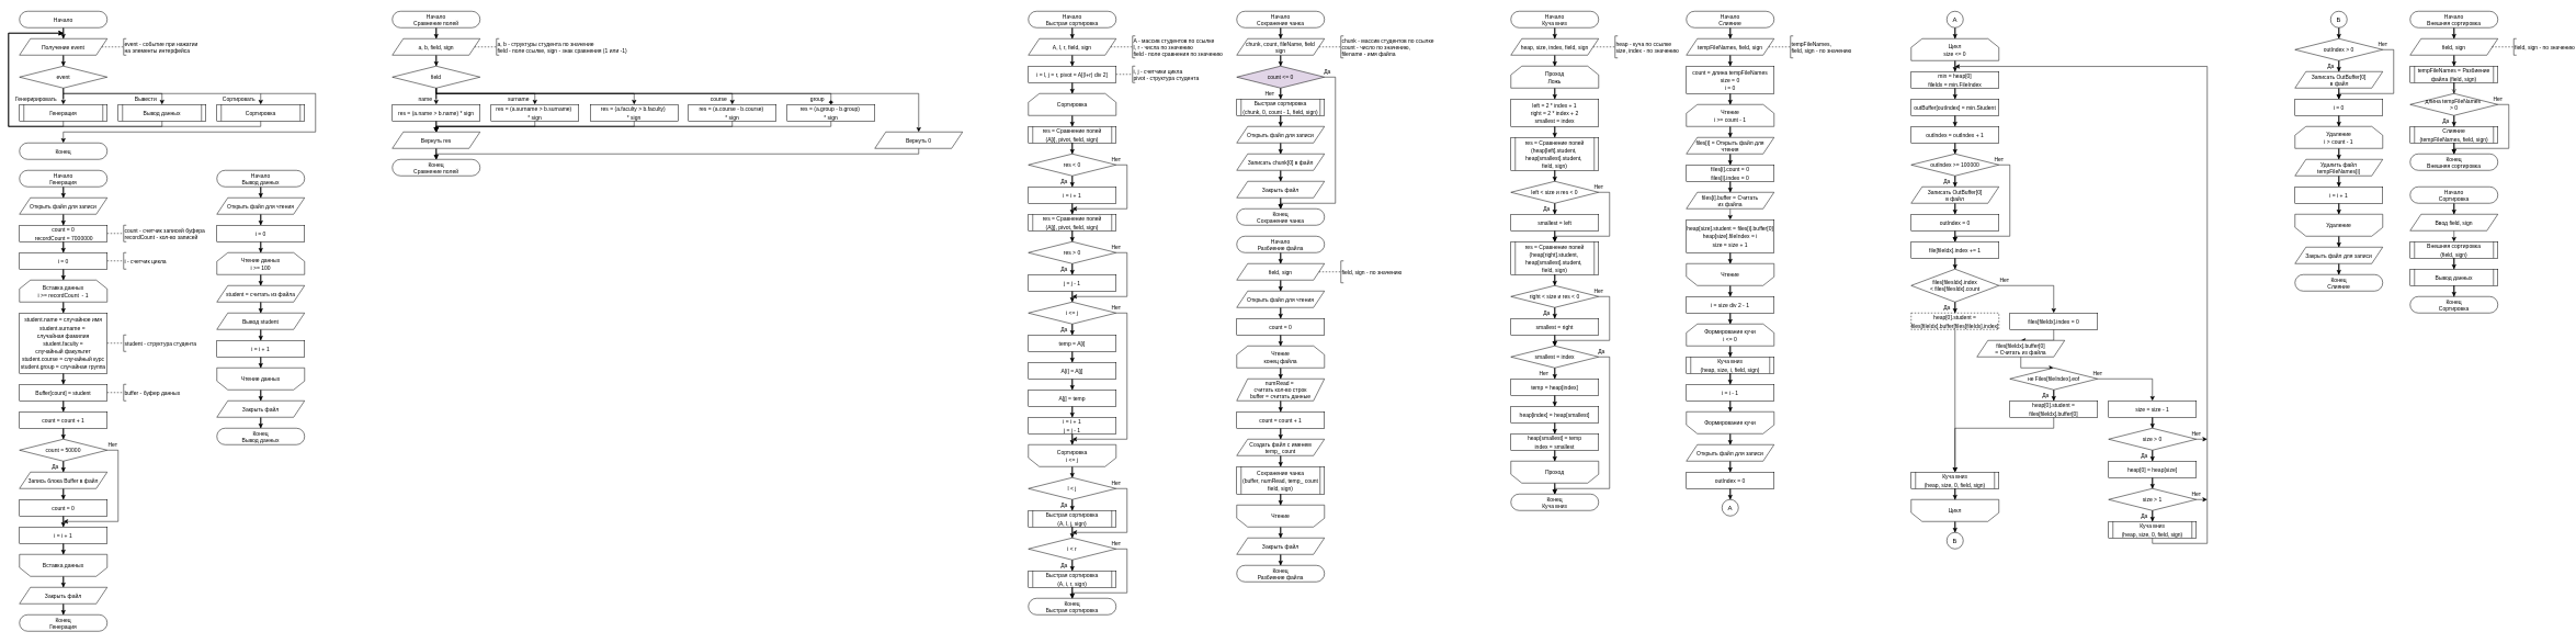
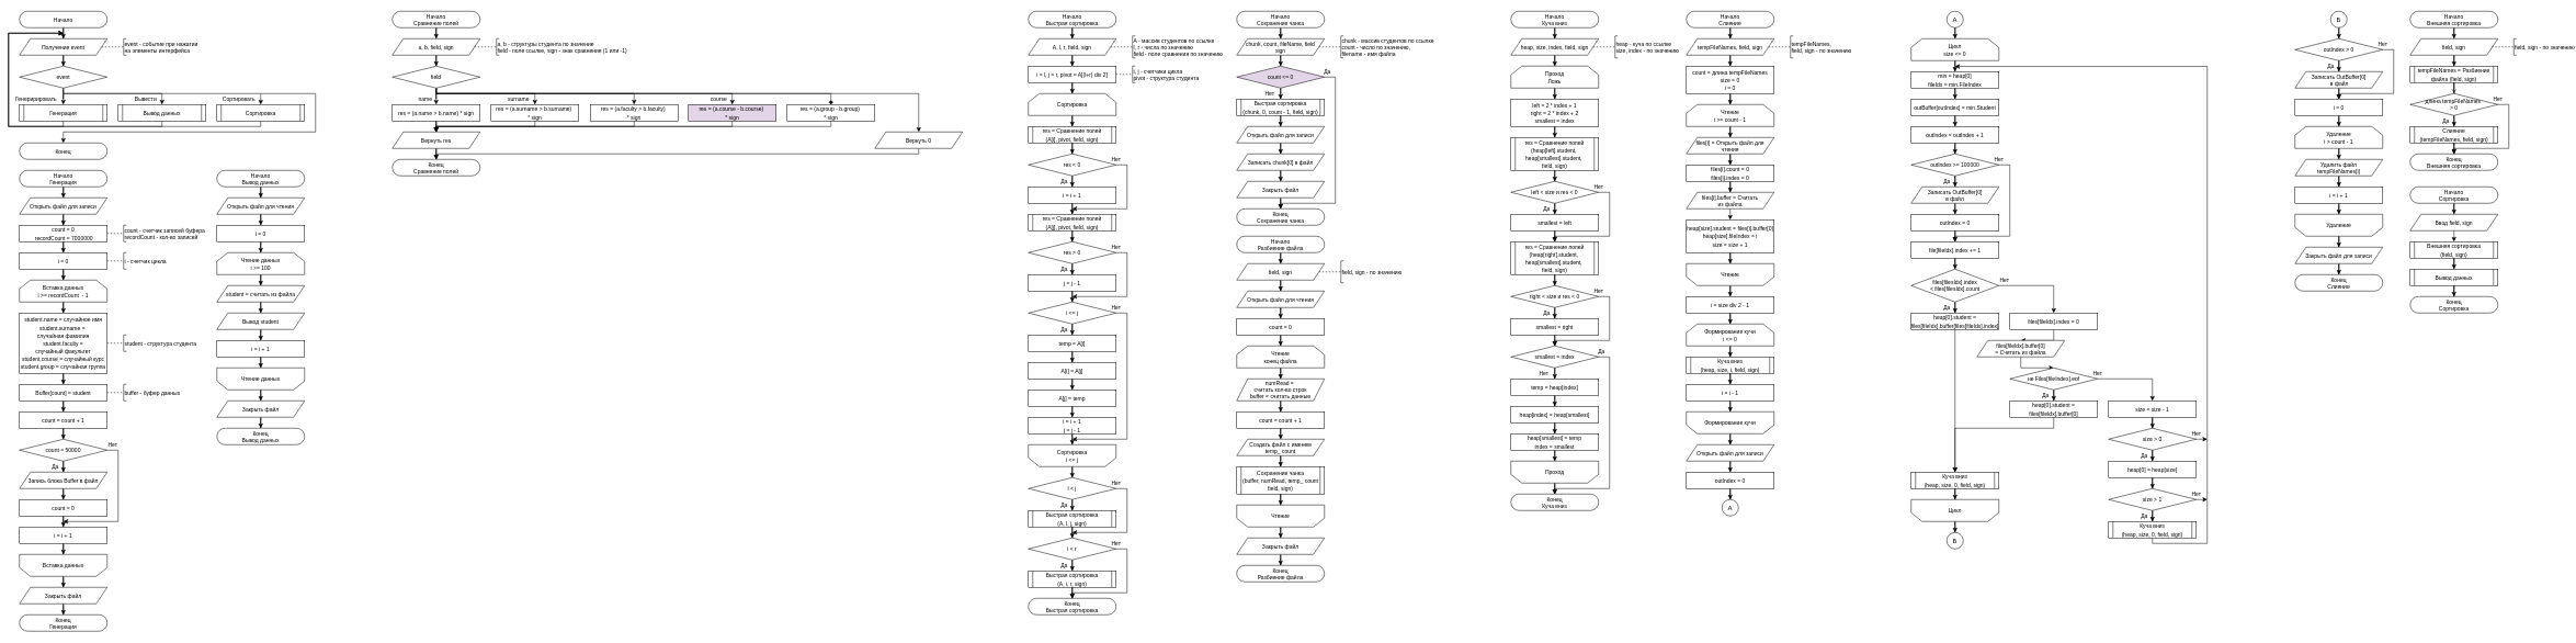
- <mxCell id="122" value="group" style="text;html=1;align=center;verticalAlign=middle;resizable=0;points=[];autosize=1;strokeColor=none;fillColor=none;fontSize=10;spacing=0;" parent="1" vertex="1"><mxGeometry x="1465" y="170" width="50" height="20" as="geometry" /></mxCell>
- <mxCell id="114" value="&lt;span style=&quot;font-size: 10px;&quot;&gt;res =&amp;nbsp;&lt;/span&gt;&lt;span style=&quot;font-size: 10px;&quot;&gt;(a.course - b.&lt;/span&gt;&lt;span style=&quot;font-size: 10px;&quot;&gt;course&lt;/span&gt;&lt;span style=&quot;font-size: 10px;&quot;&gt;)&amp;nbsp;&lt;/span&gt;&lt;div&gt;&lt;span style=&quot;font-size: 10px;&quot;&gt;* sign&lt;/span&gt;&lt;/div&gt;" style="rounded=0;whiteSpace=wrap;html=1;" parent="1" vertex="1"><mxGeometry x="1255" y="190" width="160" height="30" as="geometry" /></mxCell>
+ <mxCell id="114" value="&lt;span style=&quot;font-size: 10px;&quot;&gt;res =&amp;nbsp;&lt;/span&gt;&lt;span style=&quot;font-size: 10px;&quot;&gt;(a.course - b.&lt;/span&gt;&lt;span style=&quot;font-size: 10px;&quot;&gt;course&lt;/span&gt;&lt;span style=&quot;font-size: 10px;&quot;&gt;)&amp;nbsp;&lt;/span&gt;&lt;div&gt;&lt;span style=&quot;font-size: 10px;&quot;&gt;* sign&lt;/span&gt;&lt;/div&gt;" style="rounded=0;whiteSpace=wrap;html=1;fillColor=#e1d5e7;" parent="1" vertex="1"><mxGeometry x="1255" y="190" width="160" height="30" as="geometry" /></mxCell>
- <mxCell id="360" value="&lt;span style=&quot;font-size: 10px;&quot;&gt;heap[0].student =&lt;/span&gt;&lt;div&gt;&lt;span style=&quot;font-size: 10px;&quot;&gt;files[fileIdx].buffer[files[fileIdx].index]&lt;/span&gt;&lt;/div&gt;" style="rounded=0;whiteSpace=wrap;html=1;dashed=1;" parent="1" vertex="1"><mxGeometry x="3485" y="570" width="160" height="30" as="geometry" /></mxCell>
+ <mxCell id="360" value="&lt;span style=&quot;font-size: 10px;&quot;&gt;heap[0].student =&lt;/span&gt;&lt;div&gt;&lt;span style=&quot;font-size: 10px;&quot;&gt;files[fileIdx].buffer[files[fileIdx].index]&lt;/span&gt;&lt;/div&gt;" style="rounded=0;whiteSpace=wrap;html=1;" parent="1" vertex="1"><mxGeometry x="3485" y="570" width="160" height="30" as="geometry" /></mxCell>
